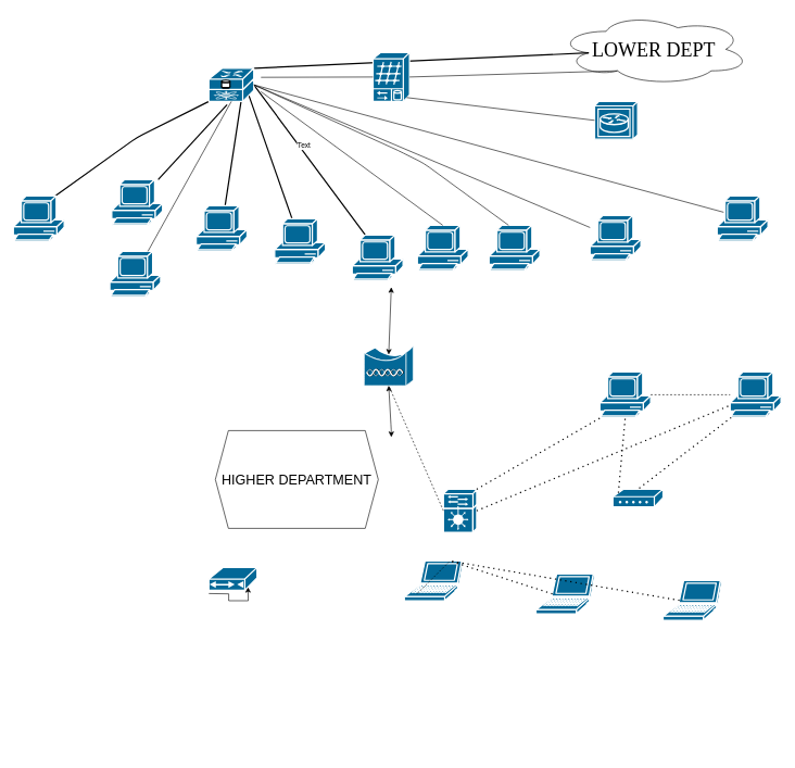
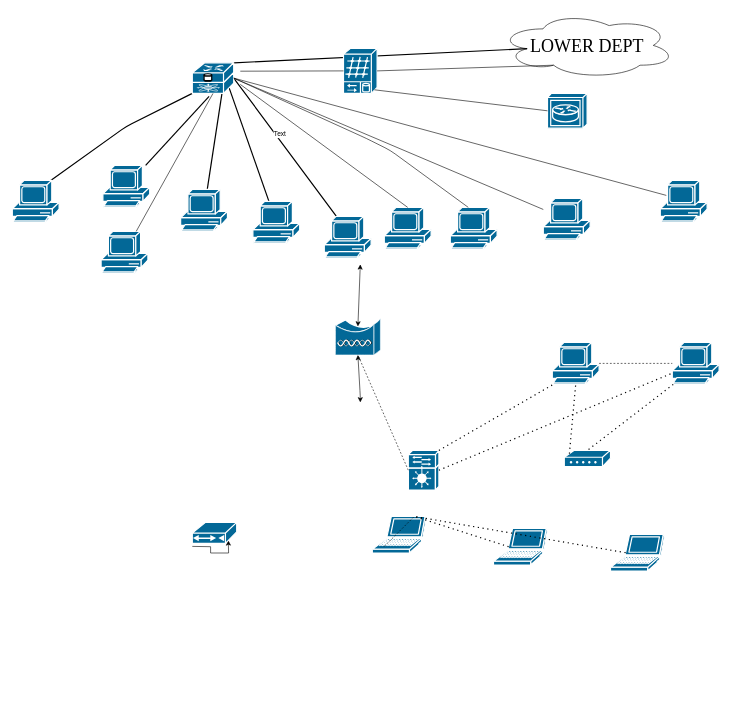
- <mxCell id="8" value="&lt;font style=&quot;font-size: 30px&quot;&gt;LOWER DEPT&lt;/font&gt;" style="ellipse;shape=cloud;whiteSpace=wrap;html=1;rounded=0;shadow=0;comic=0;strokeWidth=1;fontFamily=Verdana;fontSize=12;" parent="1" vertex="1"><mxGeometry x="856" y="20" width="294" height="110" as="geometry" /></mxCell>
+ <mxCell id="8" value="&lt;font style=&quot;font-size: 30px&quot;&gt;LOWER DEPT&lt;/font&gt;" style="ellipse;shape=cloud;whiteSpace=wrap;html=1;rounded=0;shadow=0;comic=0;strokeWidth=1;fontFamily=Verdana;fontSize=12;" parent="1" vertex="1"><mxGeometry x="831" y="20" width="294" height="110" as="geometry" /></mxCell>
- <mxCell id="53" value="&lt;font style=&quot;font-size: 21px&quot;&gt;HIGHER DEPARTMENT&lt;/font&gt;" style="shape=hexagon;perimeter=hexagonPerimeter2;whiteSpace=wrap;html=1;fixedSize=1;" vertex="1" parent="1"><mxGeometry x="330" y="660" width="250" height="150" as="geometry" /></mxCell>
